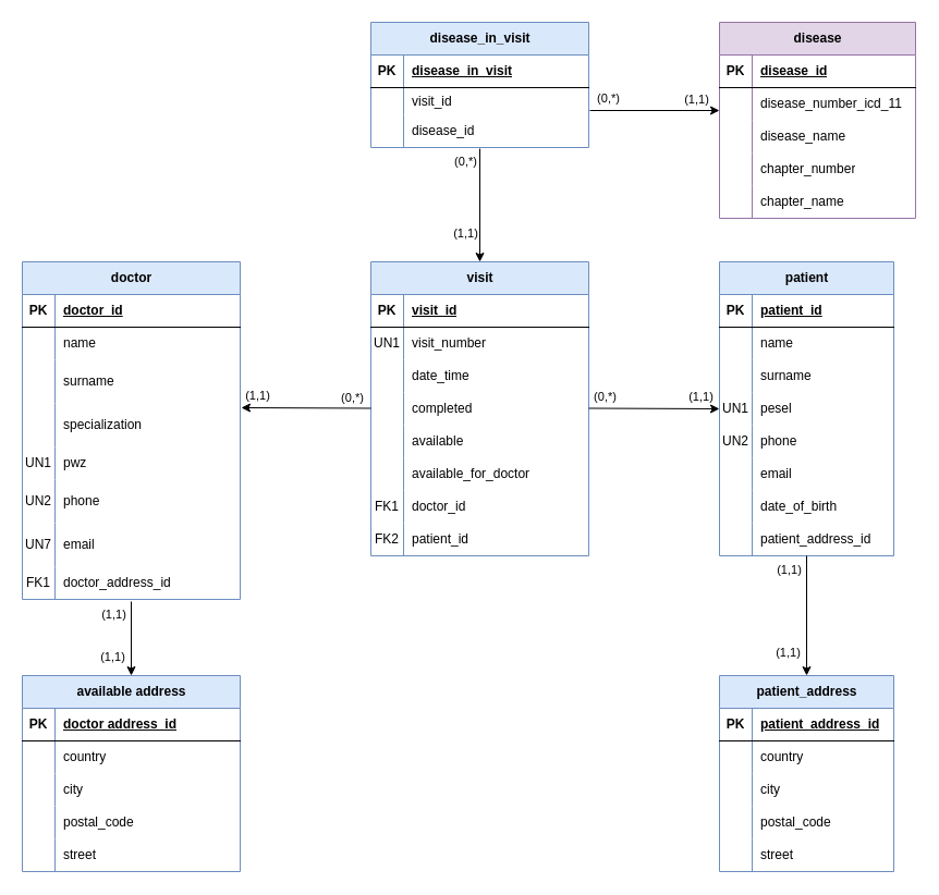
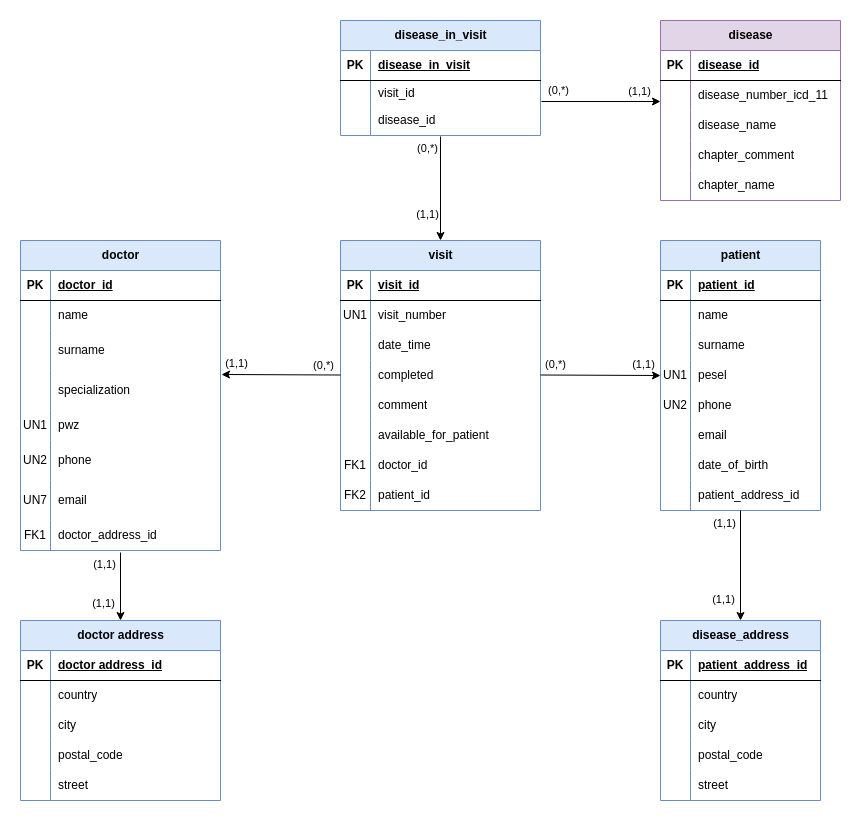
- <mxCell id="130" value="chapter_number" style="shape=partialRectangle;connectable=0;fillColor=none;top=0;left=0;bottom=0;right=0;align=left;spacingLeft=6;overflow=hidden;whiteSpace=wrap;html=1;" parent="128" vertex="1"><mxGeometry x="30" width="150" height="30" as="geometry"><mxRectangle width="150" height="30" as="alternateBounds" /></mxGeometry></mxCell>
+ <mxCell id="130" value="chapter_comment" style="shape=partialRectangle;connectable=0;fillColor=none;top=0;left=0;bottom=0;right=0;align=left;spacingLeft=6;overflow=hidden;whiteSpace=wrap;html=1;" parent="128" vertex="1"><mxGeometry x="30" width="150" height="30" as="geometry"><mxRectangle width="150" height="30" as="alternateBounds" /></mxGeometry></mxCell>
- <mxCell id="42" value="available" style="shape=partialRectangle;connectable=0;fillColor=none;top=0;left=0;bottom=0;right=0;align=left;spacingLeft=6;overflow=hidden;whiteSpace=wrap;html=1;" parent="40" vertex="1"><mxGeometry x="30" width="170" height="30" as="geometry"><mxRectangle width="170" height="30" as="alternateBounds" /></mxGeometry></mxCell>
+ <mxCell id="42" value="comment" style="shape=partialRectangle;connectable=0;fillColor=none;top=0;left=0;bottom=0;right=0;align=left;spacingLeft=6;overflow=hidden;whiteSpace=wrap;html=1;" parent="40" vertex="1"><mxGeometry x="30" width="170" height="30" as="geometry"><mxRectangle width="170" height="30" as="alternateBounds" /></mxGeometry></mxCell>
- <mxCell id="45" value="available_for_doctor" style="shape=partialRectangle;connectable=0;fillColor=none;top=0;left=0;bottom=0;right=0;align=left;spacingLeft=6;overflow=hidden;whiteSpace=wrap;html=1;" parent="43" vertex="1"><mxGeometry x="30" width="170" height="30" as="geometry"><mxRectangle width="170" height="30" as="alternateBounds" /></mxGeometry></mxCell>
+ <mxCell id="45" value="available_for_patient" style="shape=partialRectangle;connectable=0;fillColor=none;top=0;left=0;bottom=0;right=0;align=left;spacingLeft=6;overflow=hidden;whiteSpace=wrap;html=1;" parent="43" vertex="1"><mxGeometry x="30" width="170" height="30" as="geometry"><mxRectangle width="170" height="30" as="alternateBounds" /></mxGeometry></mxCell>
- <mxCell id="80" value="available address" style="shape=table;startSize=30;container=1;collapsible=1;childLayout=tableLayout;fixedRows=1;rowLines=0;fontStyle=1;align=center;resizeLast=1;html=1;fillColor=#dae8fc;strokeColor=#6c8ebf;" parent="1" vertex="1"><mxGeometry x="20" y="620" width="200" height="180" as="geometry" /></mxCell>
+ <mxCell id="80" value="doctor address" style="shape=table;startSize=30;container=1;collapsible=1;childLayout=tableLayout;fixedRows=1;rowLines=0;fontStyle=1;align=center;resizeLast=1;html=1;fillColor=#dae8fc;strokeColor=#6c8ebf;" parent="1" vertex="1"><mxGeometry x="20" y="620" width="200" height="180" as="geometry" /></mxCell>
- <mxCell id="96" value="patient_address" style="shape=table;startSize=30;container=1;collapsible=1;childLayout=tableLayout;fixedRows=1;rowLines=0;fontStyle=1;align=center;resizeLast=1;html=1;fillColor=#dae8fc;strokeColor=#6c8ebf;" parent="1" vertex="1"><mxGeometry x="660" y="620" width="160" height="180" as="geometry" /></mxCell>
+ <mxCell id="96" value="disease_address" style="shape=table;startSize=30;container=1;collapsible=1;childLayout=tableLayout;fixedRows=1;rowLines=0;fontStyle=1;align=center;resizeLast=1;html=1;fillColor=#dae8fc;strokeColor=#6c8ebf;" parent="1" vertex="1"><mxGeometry x="660" y="620" width="160" height="180" as="geometry" /></mxCell>
